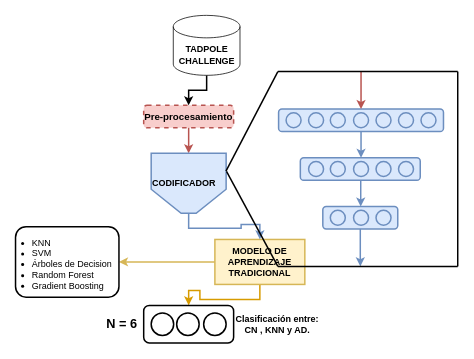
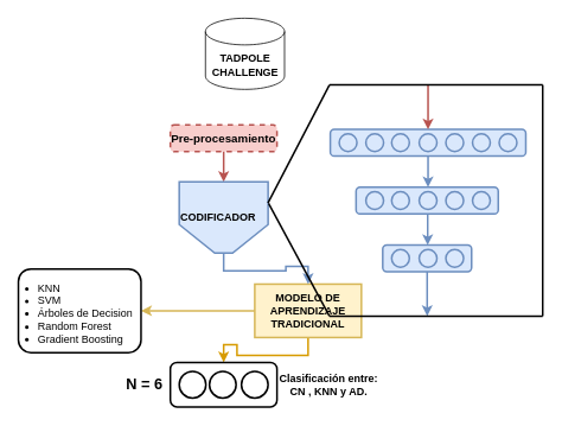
- <mxCell id="44" style="edgeStyle=orthogonalEdgeStyle;rounded=0;orthogonalLoop=1;jettySize=auto;html=1;exitX=0.5;exitY=1;exitDx=0;exitDy=0;exitPerimeter=0;entryX=0.5;entryY=0;entryDx=0;entryDy=0;strokeWidth=2;" edge="1" parent="1" source="45" target="2"><mxGeometry relative="1" as="geometry" /></mxCell>
